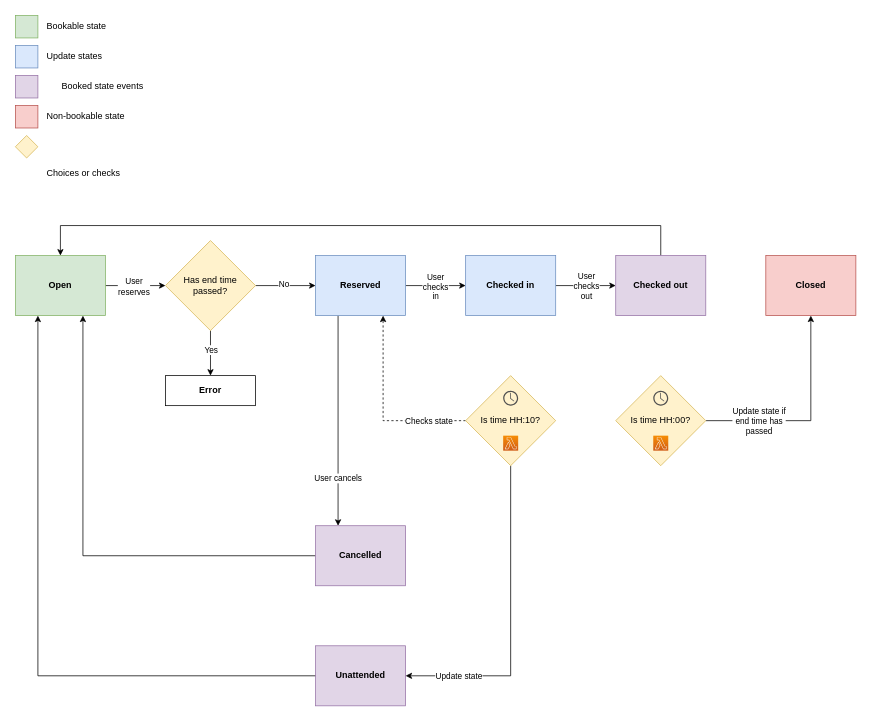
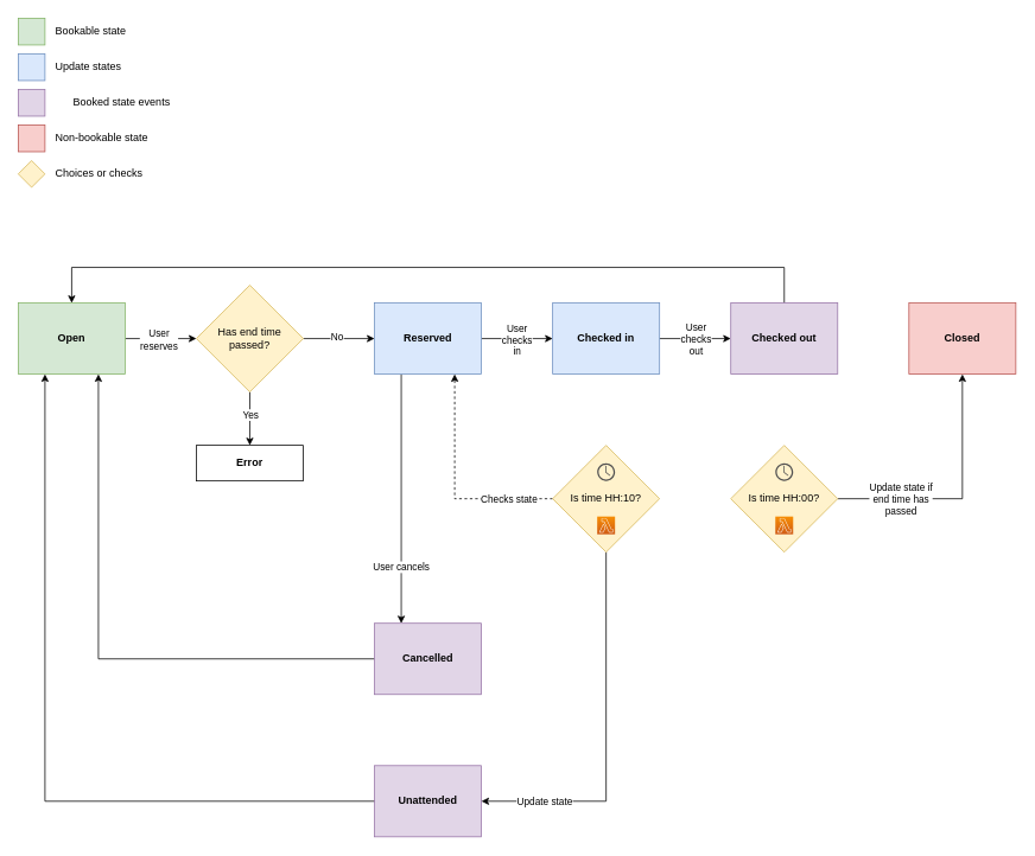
- <mxCell id="42" value="Choices or checks" style="text;html=1;strokeColor=none;fillColor=none;align=left;verticalAlign=middle;whiteSpace=wrap;rounded=0;" parent="1" vertex="1"><mxGeometry x="60" y="215" width="160" height="30" as="geometry" /></mxCell>
+ <mxCell id="42" value="Choices or checks" style="text;html=1;strokeColor=none;fillColor=none;align=left;verticalAlign=middle;whiteSpace=wrap;rounded=0;" parent="1" vertex="1"><mxGeometry x="60" y="180" width="160" height="30" as="geometry" /></mxCell>
